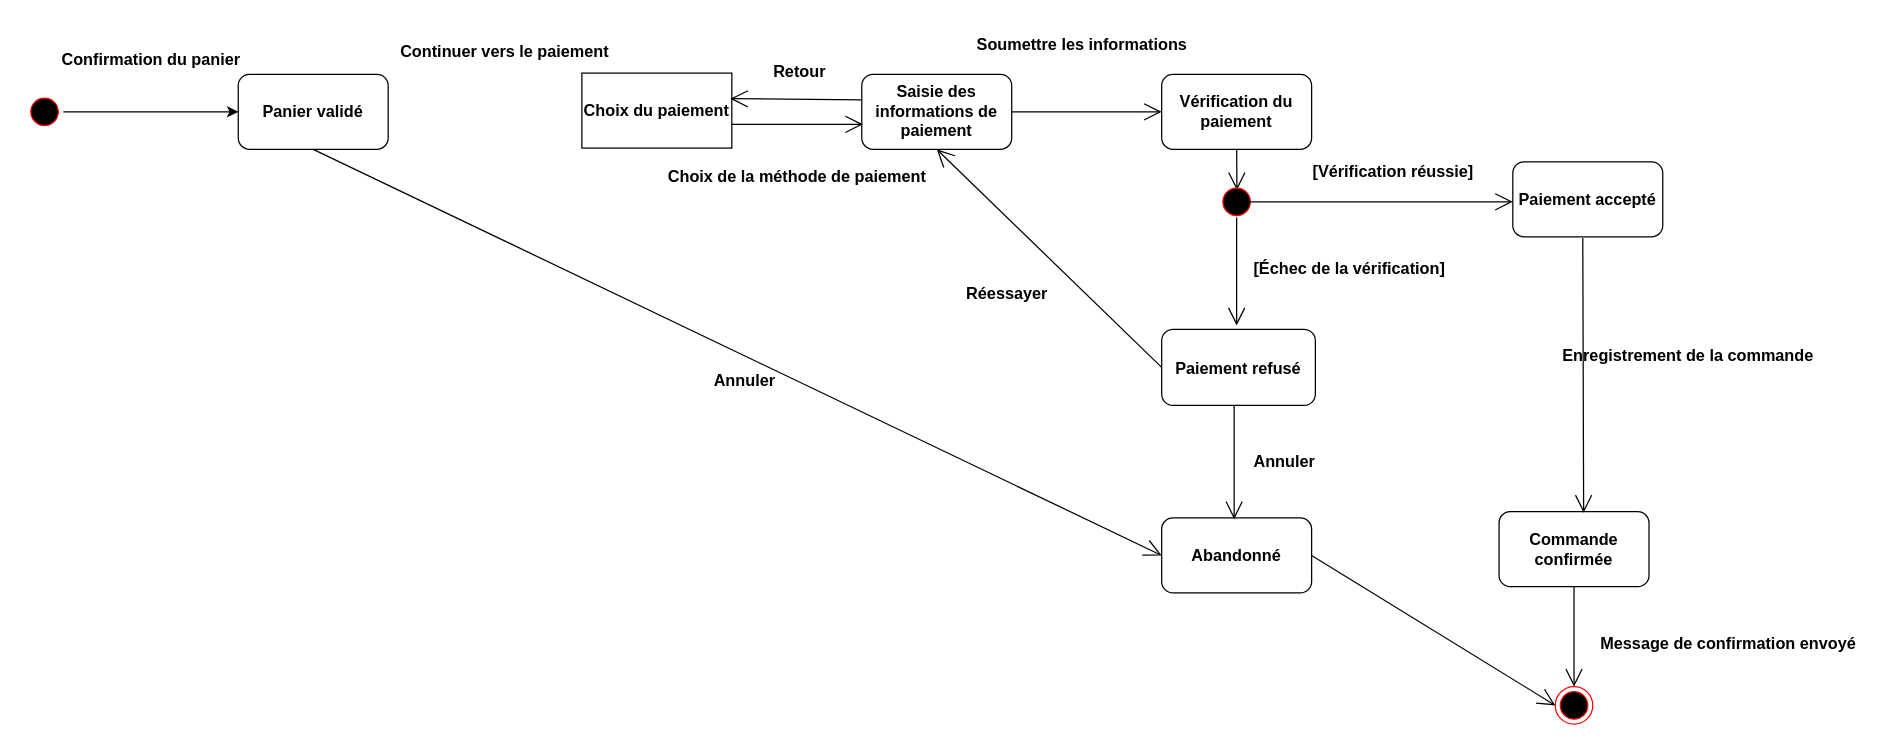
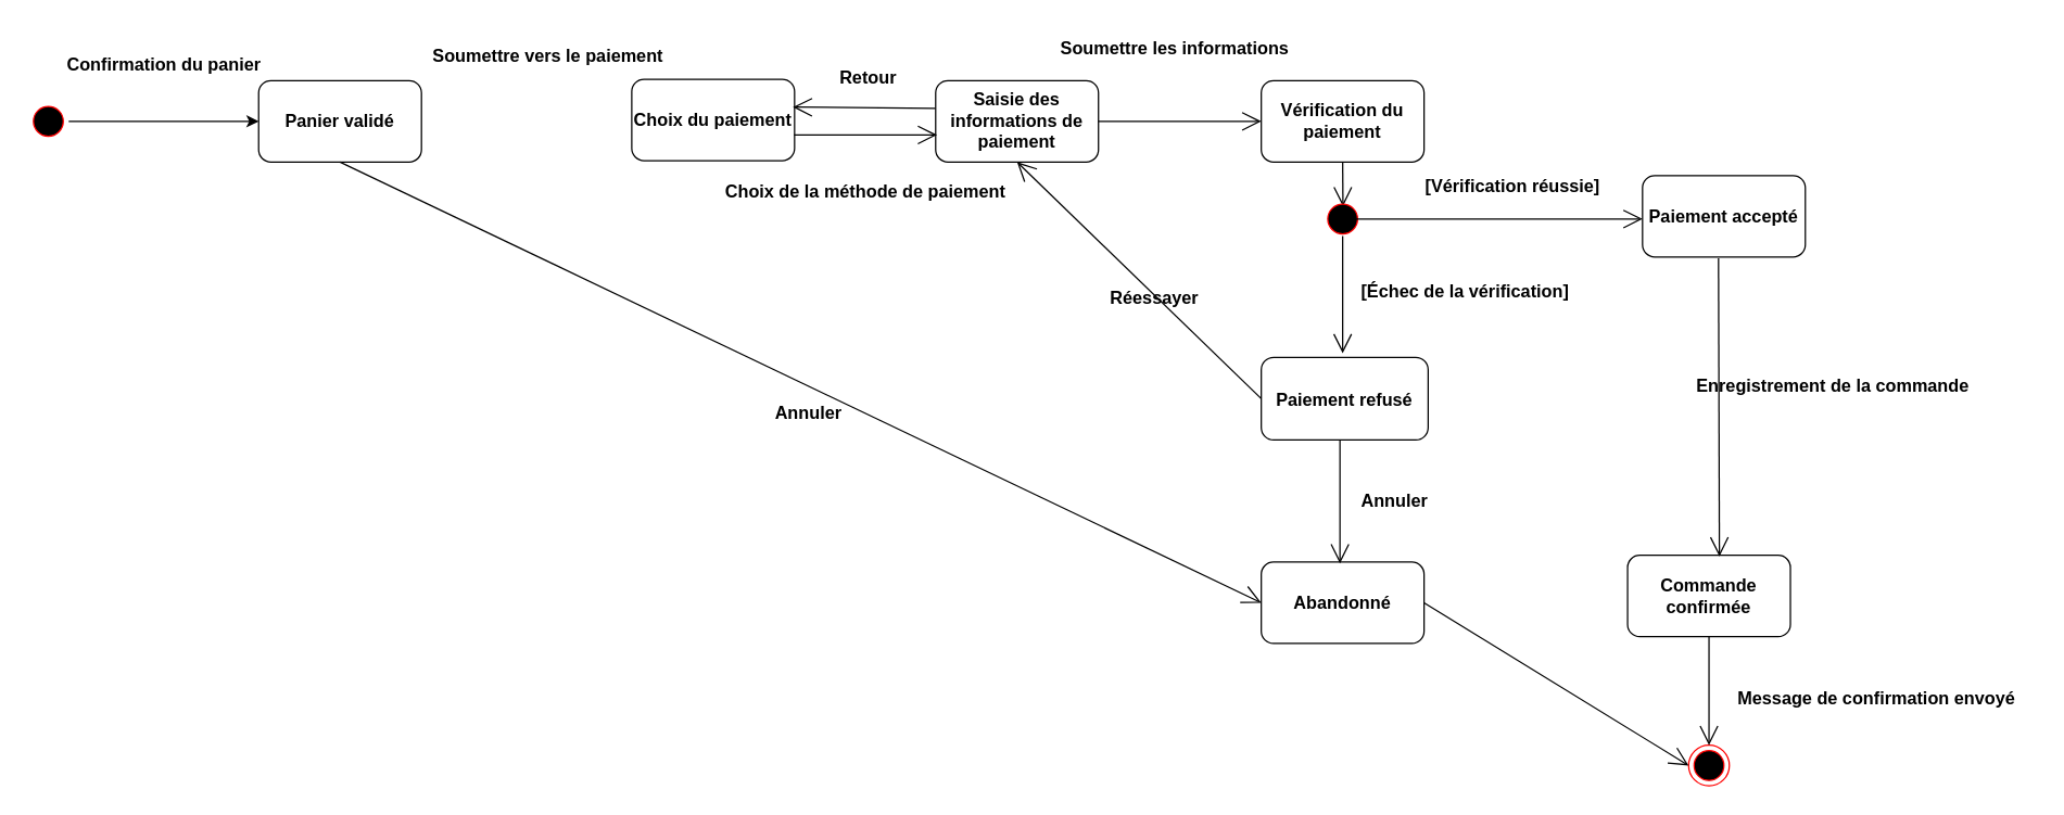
- <mxCell id="27" value="&lt;b&gt;Continuer vers le paiement&lt;/b&gt;" style="text;html=1;align=center;verticalAlign=middle;resizable=0;points=[];autosize=1;strokeColor=none;fillColor=none;fontSize=13;" vertex="1" parent="1"><mxGeometry x="308" y="26" width="190" height="30" as="geometry" /></mxCell>
+ <mxCell id="27" value="&lt;b&gt;Soumettre vers le paiement&lt;/b&gt;" style="text;html=1;align=center;verticalAlign=middle;resizable=0;points=[];autosize=1;strokeColor=none;fillColor=none;fontSize=13;" vertex="1" parent="1"><mxGeometry x="308" y="26" width="190" height="30" as="geometry" /></mxCell>
- <mxCell id="19" value="&lt;b&gt;Choix du paiement&lt;/b&gt;" style="whiteSpace=wrap;html=1;fontSize=13;rounded=0;" vertex="1" parent="1"><mxGeometry x="465" y="58" width="120" height="60" as="geometry" /></mxCell>
+ <mxCell id="19" value="&lt;b&gt;Choix du paiement&lt;/b&gt;" style="rounded=1;whiteSpace=wrap;html=1;fontSize=13;" vertex="1" parent="1"><mxGeometry x="465" y="58" width="120" height="60" as="geometry" /></mxCell>
- <mxCell id="34" value="&lt;b&gt;Réessayer&lt;/b&gt;" style="text;html=1;align=center;verticalAlign=middle;resizable=0;points=[];autosize=1;strokeColor=none;fillColor=none;fontSize=13;" vertex="1" parent="1"><mxGeometry x="760" y="219" width="90" height="30" as="geometry" /></mxCell>
+ <mxCell id="34" value="&lt;b&gt;Réessayer&lt;/b&gt;" style="text;html=1;align=center;verticalAlign=middle;resizable=0;points=[];autosize=1;strokeColor=none;fillColor=none;fontSize=13;" vertex="1" parent="1"><mxGeometry x="805" y="204" width="90" height="30" as="geometry" /></mxCell>
